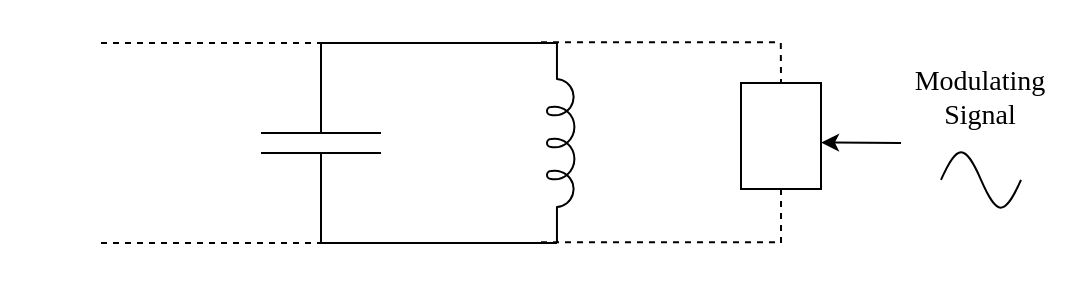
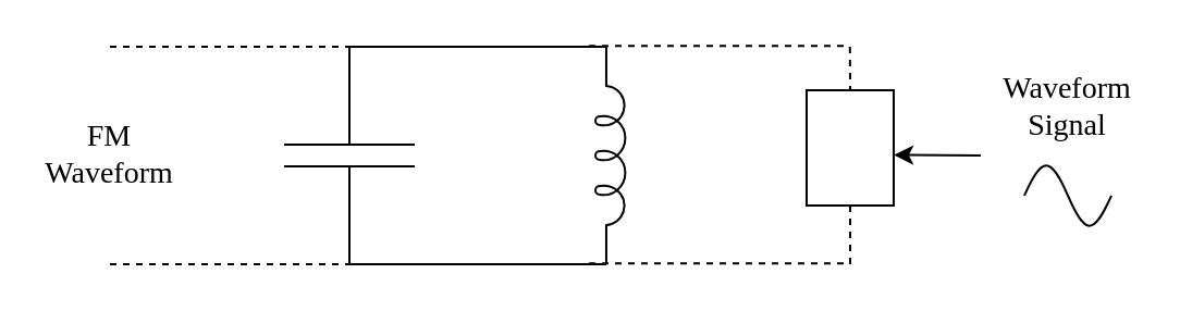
- <mxCell id="14" value="Modulating Signal" style="text;html=1;align=center;verticalAlign=middle;whiteSpace=wrap;rounded=0;fontFamily=Times New Roman;fontSize=14;" parent="1" vertex="1"><mxGeometry x="460" y="34" width="60" height="30" as="geometry" /></mxCell>
+ <mxCell id="14" value="Waveform Signal" style="text;html=1;align=center;verticalAlign=middle;whiteSpace=wrap;rounded=0;fontFamily=Times New Roman;fontSize=14;" parent="1" vertex="1"><mxGeometry x="460" y="34" width="60" height="30" as="geometry" /></mxCell>
+ <mxCell id="15" value="FM Waveform" style="text;html=1;align=center;verticalAlign=middle;whiteSpace=wrap;rounded=0;fontFamily=Times New Roman;fontSize=14;" parent="1" vertex="1"><mxGeometry x="20" y="56" width="60" height="30" as="geometry" /></mxCell>
